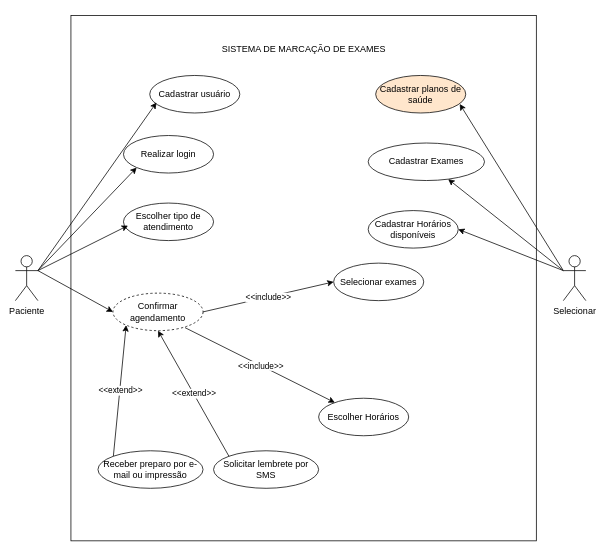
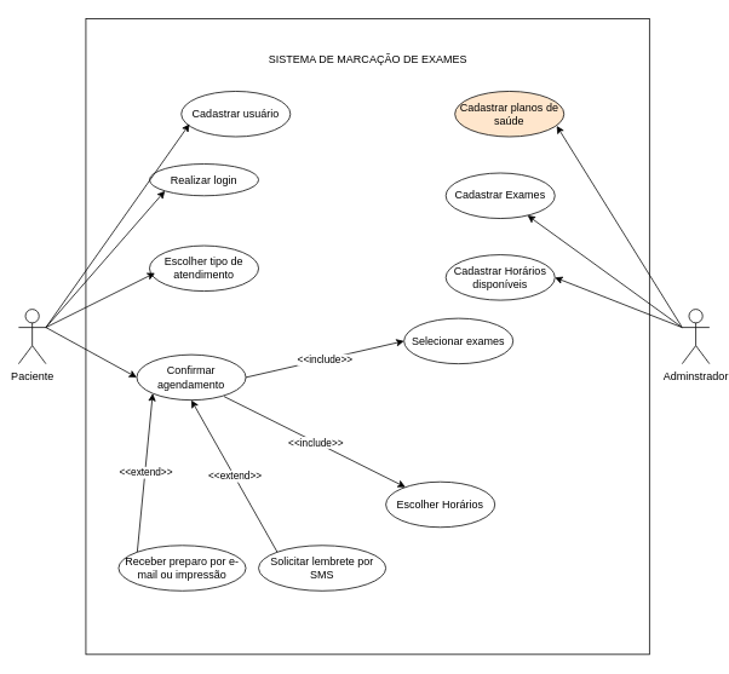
- <mxCell id="7" value="Realizar login" style="ellipse;whiteSpace=wrap;html=1;" vertex="1" parent="1"><mxGeometry x="164" y="180" width="120" height="50" as="geometry" /></mxCell>
+ <mxCell id="7" value="Realizar login" style="ellipse;whiteSpace=wrap;html=1;" vertex="1" parent="1"><mxGeometry x="164" y="180" width="120" height="35" as="geometry" /></mxCell>
- <mxCell id="23" value="Cadastrar Exames" style="ellipse;whiteSpace=wrap;html=1;" vertex="1" parent="1"><mxGeometry x="490" y="190" width="155" height="50" as="geometry" /></mxCell>
+ <mxCell id="23" value="Cadastrar Exames" style="ellipse;whiteSpace=wrap;html=1;" vertex="1" parent="1"><mxGeometry x="490" y="190" width="120" height="50" as="geometry" /></mxCell>
- <mxCell id="5" value="Selecionar" style="shape=umlActor;verticalLabelPosition=bottom;verticalAlign=top;html=1;outlineConnect=0;" vertex="1" parent="1"><mxGeometry x="750" y="340" width="30" height="60" as="geometry" /></mxCell>
+ <mxCell id="5" value="Adminstrador" style="shape=umlActor;verticalLabelPosition=bottom;verticalAlign=top;html=1;outlineConnect=0;" vertex="1" parent="1"><mxGeometry x="750" y="340" width="30" height="60" as="geometry" /></mxCell>
- <mxCell id="11" value="Confirmar agendamento" style="ellipse;whiteSpace=wrap;html=1;dashed=1;" vertex="1" parent="1"><mxGeometry x="150" y="390" width="120" height="50" as="geometry" /></mxCell>
+ <mxCell id="11" value="Confirmar agendamento" style="ellipse;whiteSpace=wrap;html=1;" vertex="1" parent="1"><mxGeometry x="150" y="390" width="120" height="50" as="geometry" /></mxCell>
